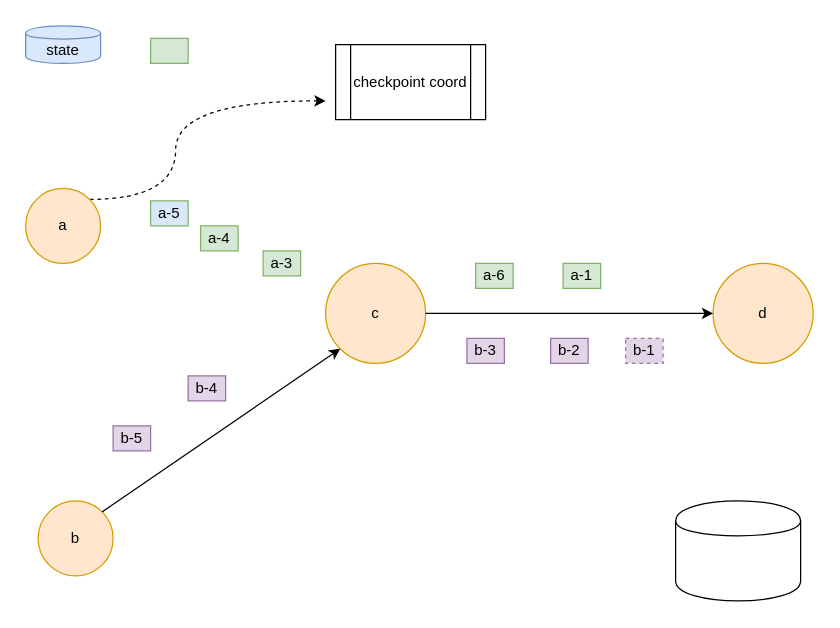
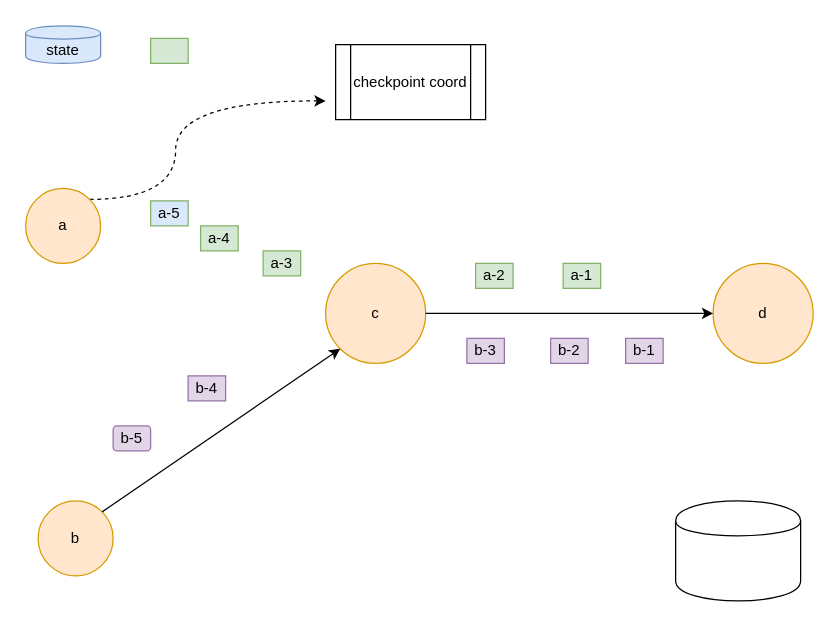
- <mxCell id="15" value="a-6" style="rounded=0;whiteSpace=wrap;html=1;fillColor=#d5e8d4;strokeColor=#82b366;" vertex="1" parent="1"><mxGeometry x="380" y="210" width="30" height="20" as="geometry" /></mxCell>
+ <mxCell id="15" value="a-2" style="rounded=0;whiteSpace=wrap;html=1;fillColor=#d5e8d4;strokeColor=#82b366;" vertex="1" parent="1"><mxGeometry x="380" y="210" width="30" height="20" as="geometry" /></mxCell>
- <mxCell id="22" value="b-1" style="rounded=0;whiteSpace=wrap;html=1;fillColor=#e1d5e7;strokeColor=#9673a6;dashed=1;" vertex="1" parent="1"><mxGeometry x="500" y="270" width="30" height="20" as="geometry" /></mxCell>
+ <mxCell id="22" value="b-1" style="rounded=0;whiteSpace=wrap;html=1;fillColor=#e1d5e7;strokeColor=#9673a6;" vertex="1" parent="1"><mxGeometry x="500" y="270" width="30" height="20" as="geometry" /></mxCell>
- <mxCell id="17" value="b-5" style="rounded=0;whiteSpace=wrap;html=1;fillColor=#e1d5e7;strokeColor=#9673a6;" vertex="1" parent="1"><mxGeometry x="90" y="340" width="30" height="20" as="geometry" /></mxCell>
+ <mxCell id="17" value="b-5" style="whiteSpace=wrap;html=1;fillColor=#e1d5e7;strokeColor=#9673a6;rounded=1;" vertex="1" parent="1"><mxGeometry x="90" y="340" width="30" height="20" as="geometry" /></mxCell>
